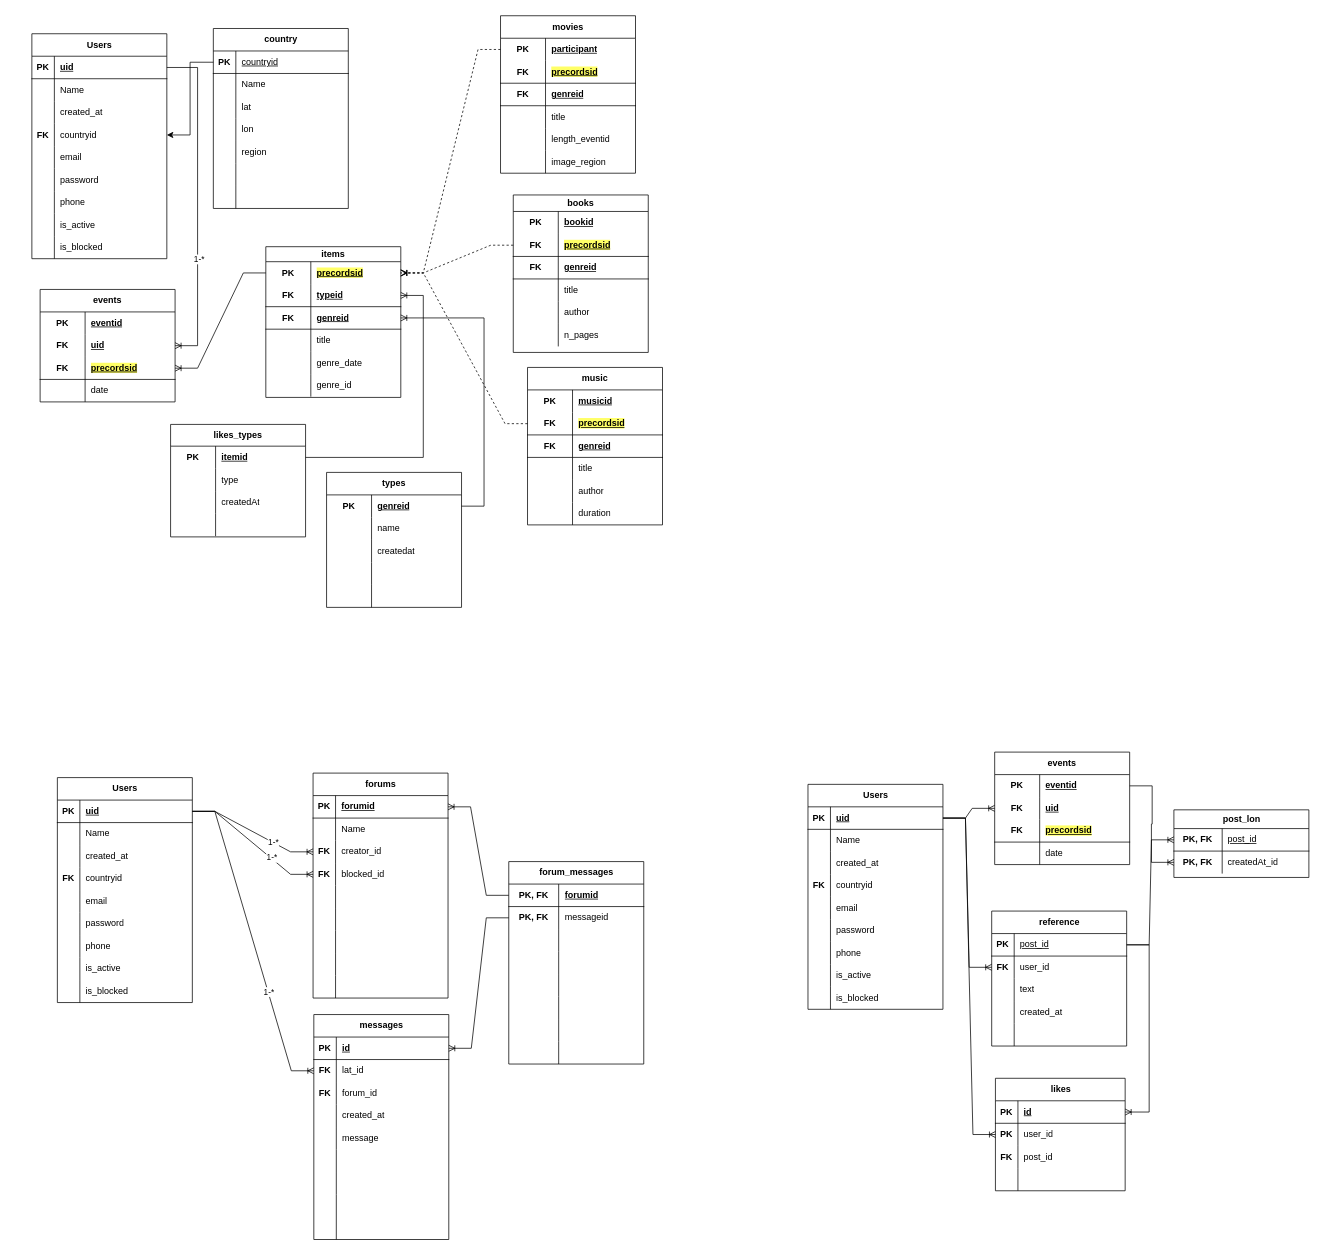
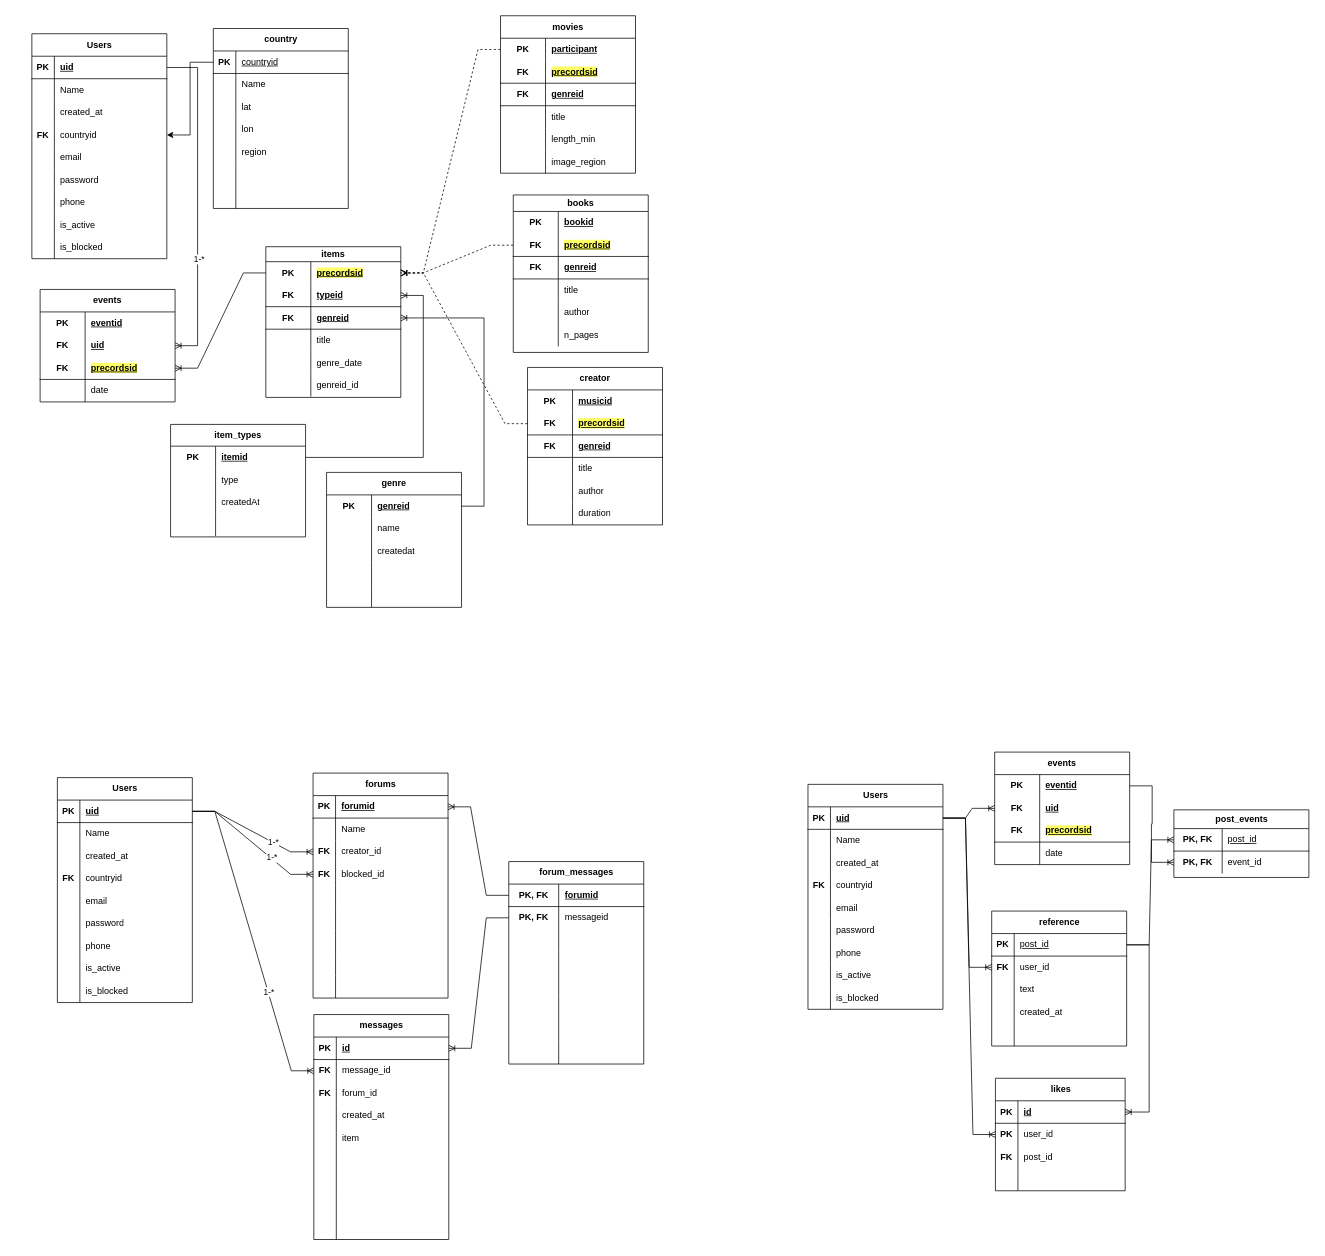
- <mxCell id="80" value="length_eventid" style="shape=partialRectangle;connectable=0;fillColor=none;top=0;left=0;bottom=0;right=0;align=left;spacingLeft=6;overflow=hidden;html=1;whiteSpace=wrap;" vertex="1" parent="78"><mxGeometry x="60" width="120" height="30" as="geometry"><mxRectangle width="120" height="30" as="alternateBounds" /></mxGeometry></mxCell>
+ <mxCell id="80" value="length_min" style="shape=partialRectangle;connectable=0;fillColor=none;top=0;left=0;bottom=0;right=0;align=left;spacingLeft=6;overflow=hidden;html=1;whiteSpace=wrap;" vertex="1" parent="78"><mxGeometry x="60" width="120" height="30" as="geometry"><mxRectangle width="120" height="30" as="alternateBounds" /></mxGeometry></mxCell>
- <mxCell id="117" value="music" style="shape=table;startSize=30;container=1;collapsible=1;childLayout=tableLayout;fixedRows=1;rowLines=0;fontStyle=1;align=center;resizeLast=1;html=1;whiteSpace=wrap;" vertex="1" parent="1"><mxGeometry x="703" y="489" width="180" height="210" as="geometry" /></mxCell>
+ <mxCell id="117" value="creator" style="shape=table;startSize=30;container=1;collapsible=1;childLayout=tableLayout;fixedRows=1;rowLines=0;fontStyle=1;align=center;resizeLast=1;html=1;whiteSpace=wrap;" vertex="1" parent="1"><mxGeometry x="703" y="489" width="180" height="210" as="geometry" /></mxCell>
- <mxCell id="61" value="genre_id" style="shape=partialRectangle;connectable=0;fillColor=none;top=0;left=0;bottom=0;right=0;align=left;spacingLeft=6;overflow=hidden;html=1;whiteSpace=wrap;" vertex="1" parent="59"><mxGeometry x="60" width="120" height="30" as="geometry"><mxRectangle width="120" height="30" as="alternateBounds" /></mxGeometry></mxCell>
+ <mxCell id="61" value="genreid_id" style="shape=partialRectangle;connectable=0;fillColor=none;top=0;left=0;bottom=0;right=0;align=left;spacingLeft=6;overflow=hidden;html=1;whiteSpace=wrap;" vertex="1" parent="59"><mxGeometry x="60" width="120" height="30" as="geometry"><mxRectangle width="120" height="30" as="alternateBounds" /></mxGeometry></mxCell>
- <mxCell id="84" value="likes_types" style="shape=table;startSize=29;container=1;collapsible=1;childLayout=tableLayout;fixedRows=1;rowLines=0;fontStyle=1;align=center;resizeLast=1;html=1;whiteSpace=wrap;" vertex="1" parent="1"><mxGeometry x="227" y="565" width="180" height="150" as="geometry" /></mxCell>
+ <mxCell id="84" value="item_types" style="shape=table;startSize=29;container=1;collapsible=1;childLayout=tableLayout;fixedRows=1;rowLines=0;fontStyle=1;align=center;resizeLast=1;html=1;whiteSpace=wrap;" vertex="1" parent="1"><mxGeometry x="227" y="565" width="180" height="150" as="geometry" /></mxCell>
- <mxCell id="341" value="types" style="shape=table;startSize=30;container=1;collapsible=1;childLayout=tableLayout;fixedRows=1;rowLines=0;fontStyle=1;align=center;resizeLast=1;html=1;whiteSpace=wrap;" vertex="1" parent="1"><mxGeometry x="435" y="629" width="180" height="180" as="geometry" /></mxCell>
+ <mxCell id="341" value="genre" style="shape=table;startSize=30;container=1;collapsible=1;childLayout=tableLayout;fixedRows=1;rowLines=0;fontStyle=1;align=center;resizeLast=1;html=1;whiteSpace=wrap;" vertex="1" parent="1"><mxGeometry x="435" y="629" width="180" height="180" as="geometry" /></mxCell>
- <mxCell id="334" value="post_lon" style="shape=table;startSize=25;container=1;collapsible=1;childLayout=tableLayout;fixedRows=1;rowLines=0;fontStyle=1;align=center;resizeLast=1;html=1;" vertex="1" parent="1"><mxGeometry x="1565" y="1079" width="180" height="90.154" as="geometry" /></mxCell>
+ <mxCell id="334" value="post_events" style="shape=table;startSize=25;container=1;collapsible=1;childLayout=tableLayout;fixedRows=1;rowLines=0;fontStyle=1;align=center;resizeLast=1;html=1;" vertex="1" parent="1"><mxGeometry x="1565" y="1079" width="180" height="90.154" as="geometry" /></mxCell>
- <mxCell id="340" value="createdAt_id" style="shape=partialRectangle;connectable=0;fillColor=none;top=0;left=0;bottom=0;right=0;align=left;spacingLeft=6;overflow=hidden;whiteSpace=wrap;html=1;" vertex="1" parent="338"><mxGeometry x="64.385" width="115.615" height="30" as="geometry"><mxRectangle width="115.615" height="30" as="alternateBounds" /></mxGeometry></mxCell>
+ <mxCell id="340" value="event_id" style="shape=partialRectangle;connectable=0;fillColor=none;top=0;left=0;bottom=0;right=0;align=left;spacingLeft=6;overflow=hidden;whiteSpace=wrap;html=1;" vertex="1" parent="338"><mxGeometry x="64.385" width="115.615" height="30" as="geometry"><mxRectangle width="115.615" height="30" as="alternateBounds" /></mxGeometry></mxCell>
- <mxCell id="224" value="lat_id" style="shape=partialRectangle;connectable=0;fillColor=none;top=0;left=0;bottom=0;right=0;align=left;spacingLeft=6;overflow=hidden;whiteSpace=wrap;html=1;" vertex="1" parent="222"><mxGeometry x="30" width="150" height="30" as="geometry"><mxRectangle width="150" height="30" as="alternateBounds" /></mxGeometry></mxCell>
+ <mxCell id="224" value="message_id" style="shape=partialRectangle;connectable=0;fillColor=none;top=0;left=0;bottom=0;right=0;align=left;spacingLeft=6;overflow=hidden;whiteSpace=wrap;html=1;" vertex="1" parent="222"><mxGeometry x="30" width="150" height="30" as="geometry"><mxRectangle width="150" height="30" as="alternateBounds" /></mxGeometry></mxCell>
- <mxCell id="233" value="message" style="shape=partialRectangle;connectable=0;fillColor=none;top=0;left=0;bottom=0;right=0;align=left;spacingLeft=6;overflow=hidden;whiteSpace=wrap;html=1;" vertex="1" parent="231"><mxGeometry x="30" width="150" height="30" as="geometry"><mxRectangle width="150" height="30" as="alternateBounds" /></mxGeometry></mxCell>
+ <mxCell id="233" value="item" style="shape=partialRectangle;connectable=0;fillColor=none;top=0;left=0;bottom=0;right=0;align=left;spacingLeft=6;overflow=hidden;whiteSpace=wrap;html=1;" vertex="1" parent="231"><mxGeometry x="30" width="150" height="30" as="geometry"><mxRectangle width="150" height="30" as="alternateBounds" /></mxGeometry></mxCell>
